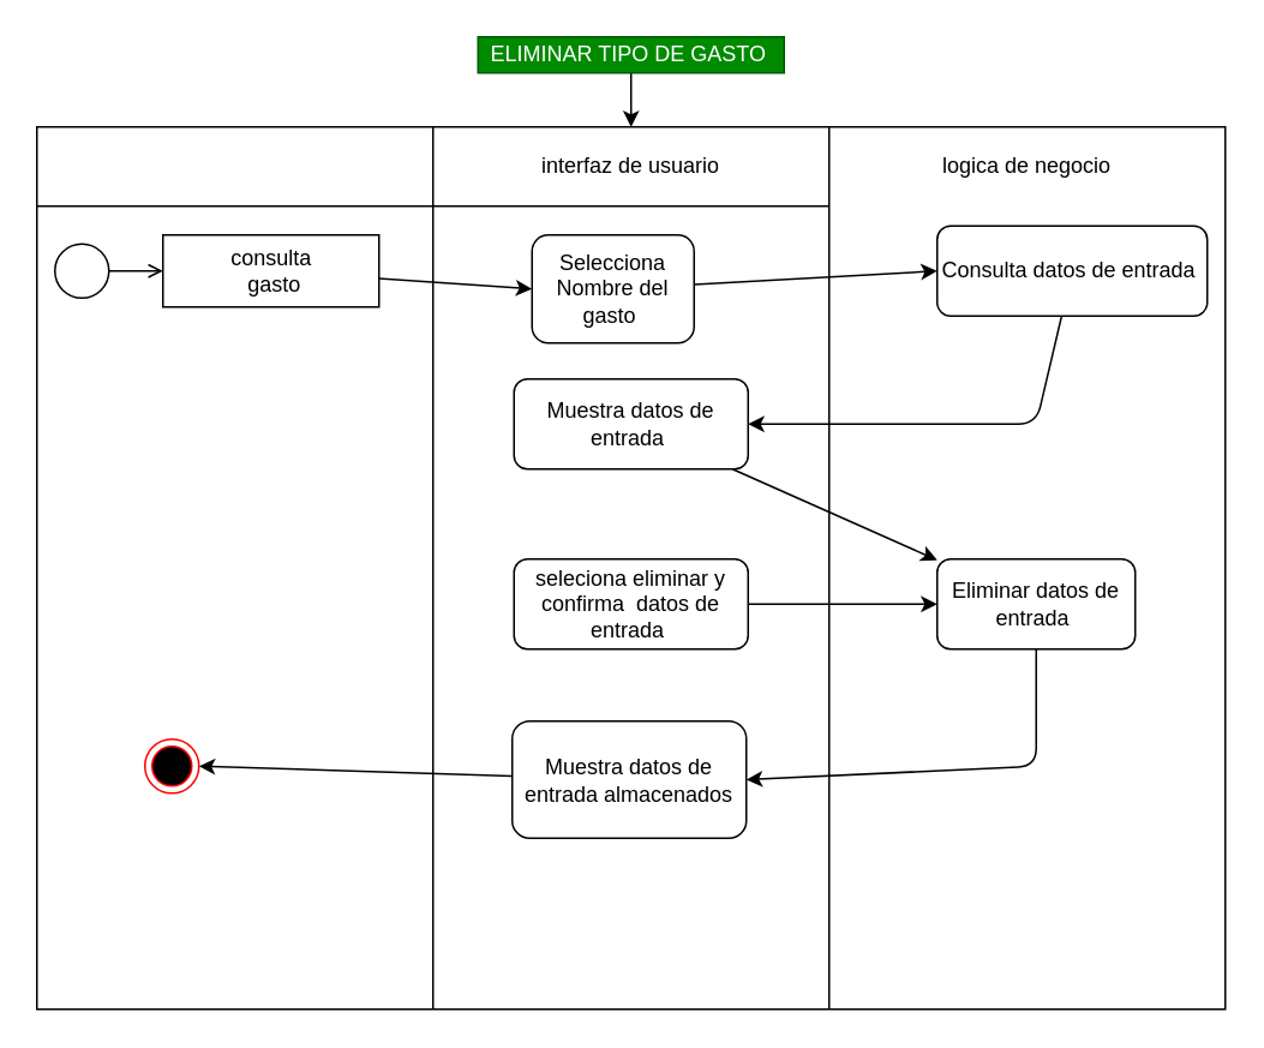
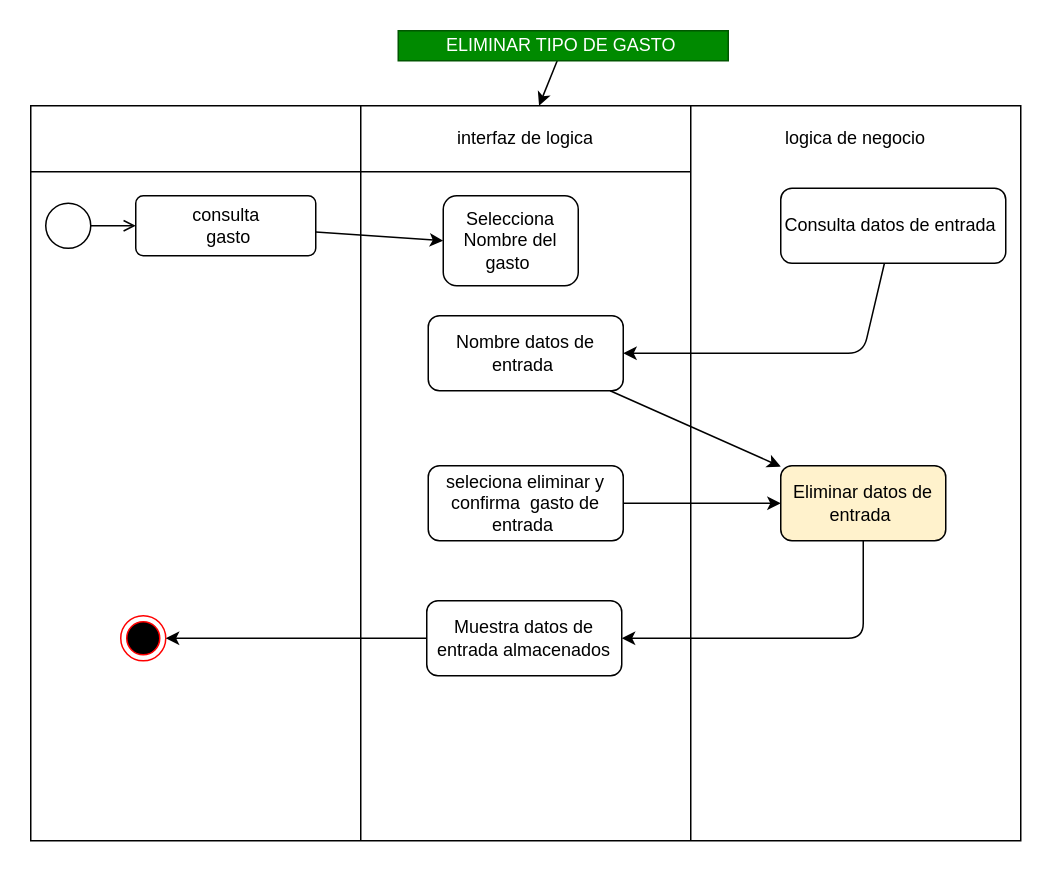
- <mxCell id="20" value="ELIMINAR TIPO DE GASTO&amp;nbsp;" style="text;html=1;resizable=0;autosize=1;align=center;verticalAlign=middle;points=[];rounded=0;fillColor=#008a00;fontColor=#ffffff;strokeColor=#005700;" vertex="1" parent="1"><mxGeometry x="265" y="20" width="170" height="20" as="geometry" /></mxCell>
+ <mxCell id="20" value="ELIMINAR TIPO DE GASTO&amp;nbsp;" style="text;html=1;resizable=0;autosize=1;align=center;verticalAlign=middle;points=[];rounded=0;fillColor=#008a00;fontColor=#ffffff;strokeColor=#005700;" vertex="1" parent="1"><mxGeometry x="265" y="20" width="220" height="20" as="geometry" /></mxCell>
- <mxCell id="4" value="interfaz de usuario" style="shape=partialRectangle;html=1;whiteSpace=wrap;connectable=0;overflow=hidden;fillColor=none;top=0;left=0;bottom=0;right=0;pointerEvents=1;" vertex="1" parent="3"><mxGeometry x="220" width="220" height="44" as="geometry"><mxRectangle width="220" height="44" as="alternateBounds" /></mxGeometry></mxCell>
+ <mxCell id="4" value="interfaz de logica" style="shape=partialRectangle;html=1;whiteSpace=wrap;connectable=0;overflow=hidden;fillColor=none;top=0;left=0;bottom=0;right=0;pointerEvents=1;" vertex="1" parent="3"><mxGeometry x="220" width="220" height="44" as="geometry"><mxRectangle width="220" height="44" as="alternateBounds" /></mxGeometry></mxCell>
- <mxCell id="15" value="&lt;span style=&quot;color: rgb(0 , 0 , 0)&quot;&gt;consulta&lt;br&gt;&amp;nbsp;gasto&lt;/span&gt;" style="html=1;align=center;verticalAlign=middle;absoluteArcSize=1;arcSize=10;dashed=0;fillColor=#FFFFFF;rounded=0;" vertex="1" parent="1"><mxGeometry x="90" y="130" width="120" height="40" as="geometry" /></mxCell>
+ <mxCell id="15" value="&lt;span style=&quot;color: rgb(0 , 0 , 0)&quot;&gt;consulta&lt;br&gt;&amp;nbsp;gasto&lt;/span&gt;" style="html=1;align=center;verticalAlign=middle;rounded=1;absoluteArcSize=1;arcSize=10;dashed=0;fillColor=#FFFFFF;" vertex="1" parent="1"><mxGeometry x="90" y="130" width="120" height="40" as="geometry" /></mxCell>
- <mxCell id="10" style="edgeStyle=none;html=1;entryX=0;entryY=0.5;entryDx=0;entryDy=0;" edge="1" parent="1" source="11" target="13"><mxGeometry relative="1" as="geometry" /></mxCell>
- <mxCell id="22" value="Muestra datos de entrada&amp;nbsp;" style="whiteSpace=wrap;html=1;fillColor=#FFFFFF;fontColor=#000000;rounded=1;" vertex="1" parent="1"><mxGeometry x="285" y="210" width="130" height="50" as="geometry" /></mxCell>
+ <mxCell id="22" value="Nombre datos de entrada&amp;nbsp;" style="whiteSpace=wrap;html=1;fillColor=#FFFFFF;fontColor=#000000;rounded=1;" vertex="1" parent="1"><mxGeometry x="285" y="210" width="130" height="50" as="geometry" /></mxCell>
- <mxCell id="24" value="seleciona eliminar y confirma&amp;nbsp; datos de entrada&amp;nbsp;" style="whiteSpace=wrap;html=1;fillColor=#FFFFFF;fontColor=#000000;rounded=1;" vertex="1" parent="1"><mxGeometry x="285" y="310" width="130" height="50" as="geometry" /></mxCell>
+ <mxCell id="24" value="seleciona eliminar y confirma&amp;nbsp; gasto de entrada&amp;nbsp;" style="whiteSpace=wrap;html=1;fillColor=#FFFFFF;fontColor=#000000;rounded=1;" vertex="1" parent="1"><mxGeometry x="285" y="310" width="130" height="50" as="geometry" /></mxCell>
- <mxCell id="26" value="Eliminar datos de entrada&amp;nbsp;" style="rounded=1;whiteSpace=wrap;html=1;fillColor=#FFFFFF;fontColor=#000000;" vertex="1" parent="1"><mxGeometry x="520" y="310" width="110" height="50" as="geometry" /></mxCell>
+ <mxCell id="26" value="Eliminar datos de entrada&amp;nbsp;" style="rounded=1;whiteSpace=wrap;html=1;fillColor=#fff2cc;fontColor=#000000;" vertex="1" parent="1"><mxGeometry x="520" y="310" width="110" height="50" as="geometry" /></mxCell>
- <mxCell id="28" value="Muestra datos de entrada almacenados" style="whiteSpace=wrap;html=1;fillColor=#FFFFFF;fontColor=#000000;rounded=1;" vertex="1" parent="1"><mxGeometry x="284" y="400" width="130" height="65" as="geometry" /></mxCell>
+ <mxCell id="28" value="Muestra datos de entrada almacenados" style="whiteSpace=wrap;html=1;fillColor=#FFFFFF;fontColor=#000000;rounded=1;" vertex="1" parent="1"><mxGeometry x="284" y="400" width="130" height="50" as="geometry" /></mxCell>
